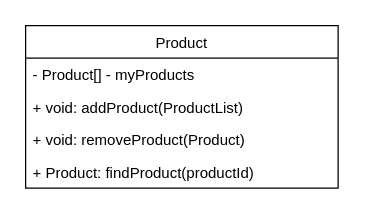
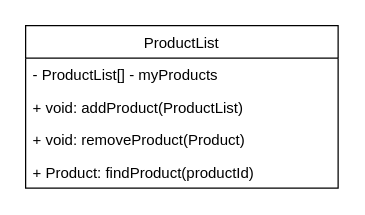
- <mxCell id="2" value="Product" style="swimlane;fontStyle=0;childLayout=stackLayout;horizontal=1;startSize=26;fillColor=none;horizontalStack=0;resizeParent=1;resizeParentMax=0;resizeLast=0;collapsible=1;marginBottom=0;" vertex="1" parent="1"><mxGeometry x="20" y="20" width="250" height="130" as="geometry" /></mxCell>
+ <mxCell id="2" value="ProductList" style="swimlane;fontStyle=0;childLayout=stackLayout;horizontal=1;startSize=26;fillColor=none;horizontalStack=0;resizeParent=1;resizeParentMax=0;resizeLast=0;collapsible=1;marginBottom=0;" vertex="1" parent="1"><mxGeometry x="20" y="20" width="250" height="130" as="geometry" /></mxCell>
- <mxCell id="3" value="- Product[] - myProducts" style="text;strokeColor=none;fillColor=none;align=left;verticalAlign=top;spacingLeft=4;spacingRight=4;overflow=hidden;rotatable=0;points=[[0,0.5],[1,0.5]];portConstraint=eastwest;" vertex="1" parent="2"><mxGeometry y="26" width="250" height="26" as="geometry" /></mxCell>
+ <mxCell id="3" value="- ProductList[] - myProducts" style="text;strokeColor=none;fillColor=none;align=left;verticalAlign=top;spacingLeft=4;spacingRight=4;overflow=hidden;rotatable=0;points=[[0,0.5],[1,0.5]];portConstraint=eastwest;" vertex="1" parent="2"><mxGeometry y="26" width="250" height="26" as="geometry" /></mxCell>
